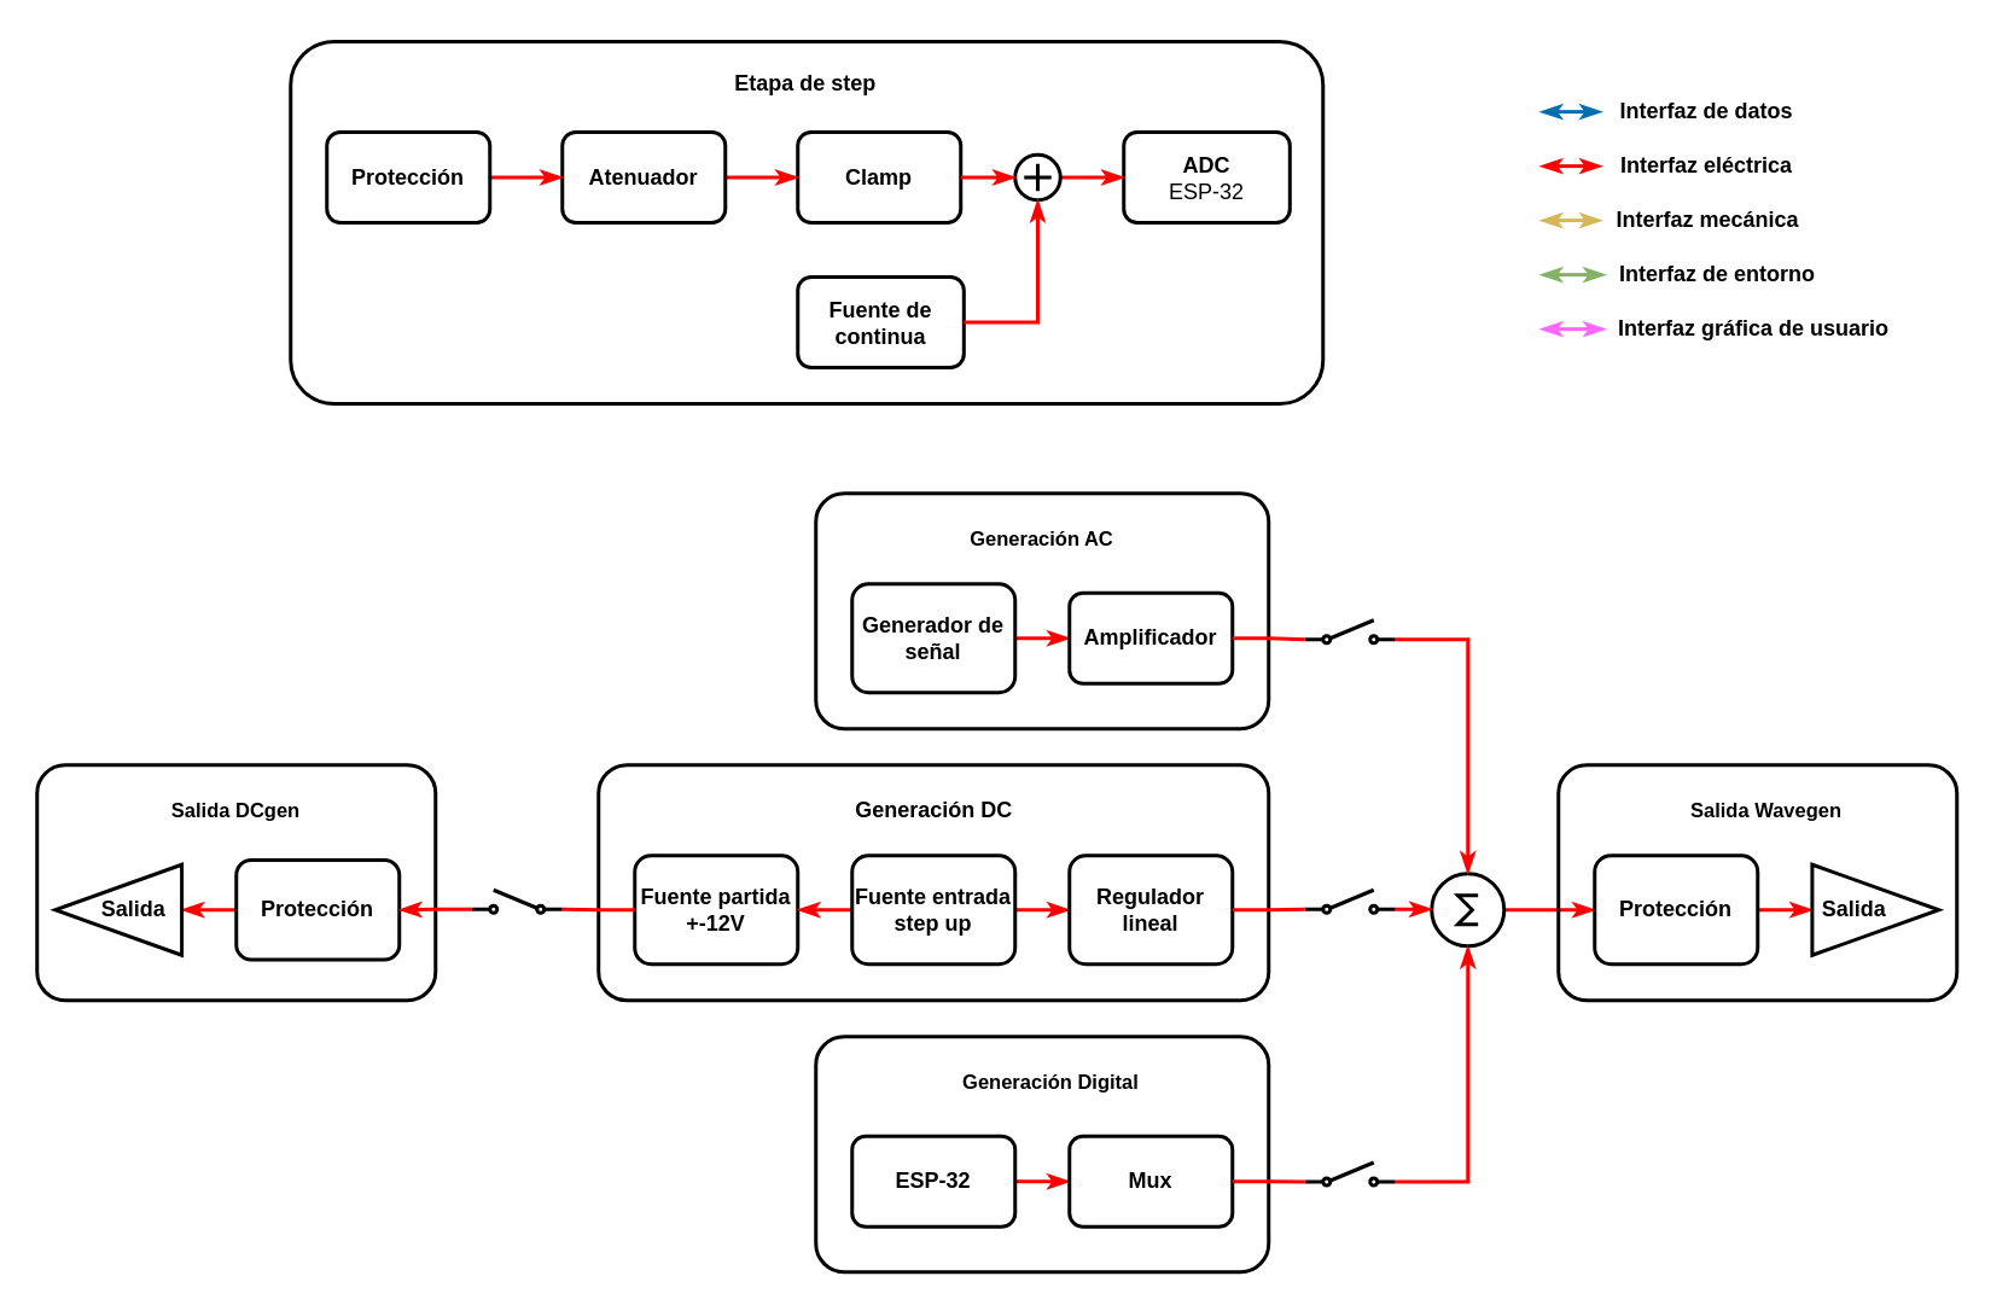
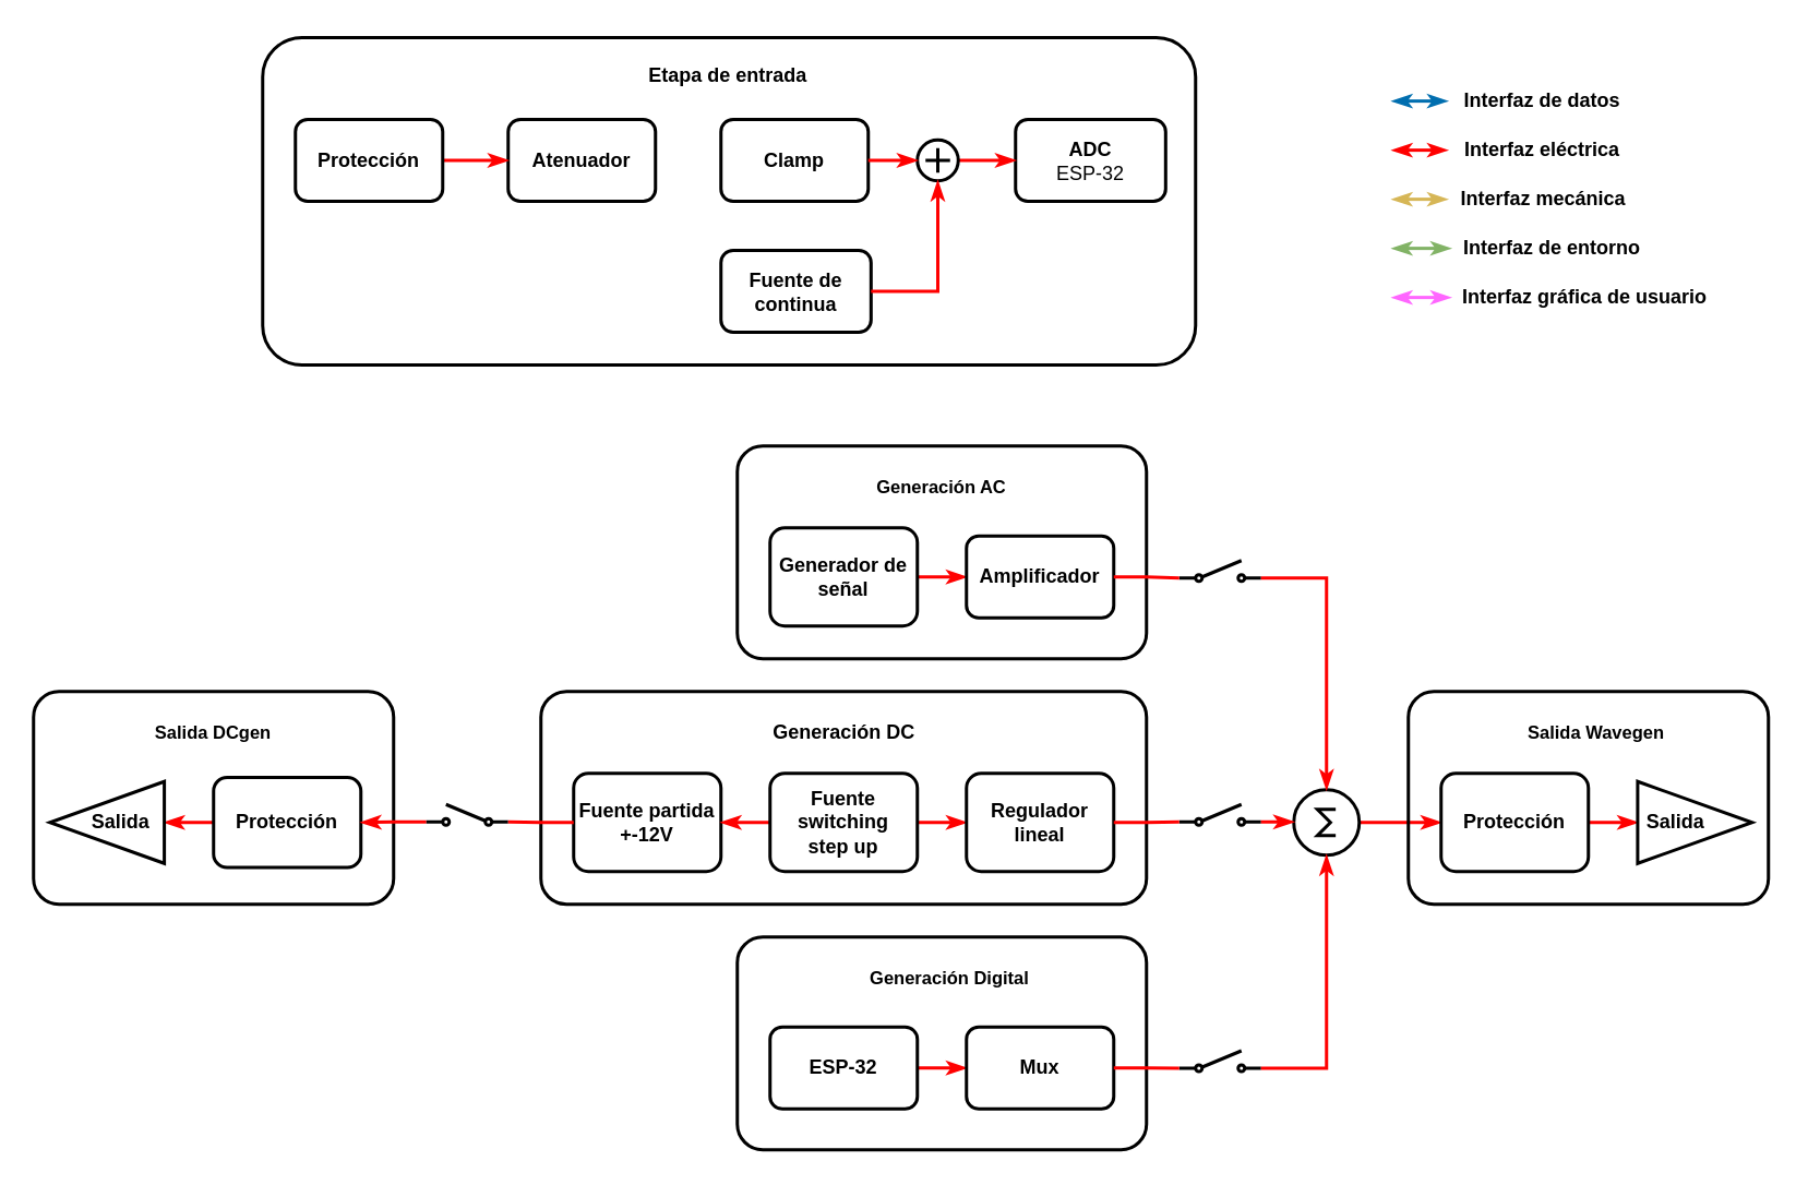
- <mxCell id="46" value="Etapa de step" style="text;html=1;align=center;verticalAlign=middle;whiteSpace=wrap;rounded=0;fontStyle=1" vertex="1" parent="44"><mxGeometry x="203.289" width="163.421" height="52.5" as="geometry" /></mxCell>
+ <mxCell id="46" value="Etapa de entrada" style="text;html=1;align=center;verticalAlign=middle;whiteSpace=wrap;rounded=0;fontStyle=1" vertex="1" parent="44"><mxGeometry x="203.289" width="163.421" height="52.5" as="geometry" /></mxCell>
- <mxCell id="54" style="edgeStyle=orthogonalEdgeStyle;rounded=0;orthogonalLoop=1;jettySize=auto;html=1;exitX=1;exitY=0.5;exitDx=0;exitDy=0;entryX=0;entryY=0.5;entryDx=0;entryDy=0;strokeColor=#ff0000;strokeWidth=2;align=center;verticalAlign=middle;fontFamily=Helvetica;fontSize=11;fontColor=default;labelBackgroundColor=default;endArrow=classicThin;endFill=1;" edge="1" parent="44" source="55" target="48"><mxGeometry relative="1" as="geometry" /></mxCell>
- <mxCell id="21" value="Fuente entrada&lt;div&gt;step up&lt;/div&gt;" style="rounded=1;whiteSpace=wrap;html=1;strokeWidth=2;fillColor=none;fontStyle=1" vertex="1" parent="15"><mxGeometry x="140" y="50" width="90" height="60" as="geometry" /></mxCell>
+ <mxCell id="21" value="Fuente switching&lt;div&gt;step up&lt;/div&gt;" style="rounded=1;whiteSpace=wrap;html=1;strokeWidth=2;fillColor=none;fontStyle=1" vertex="1" parent="15"><mxGeometry x="140" y="50" width="90" height="60" as="geometry" /></mxCell>
